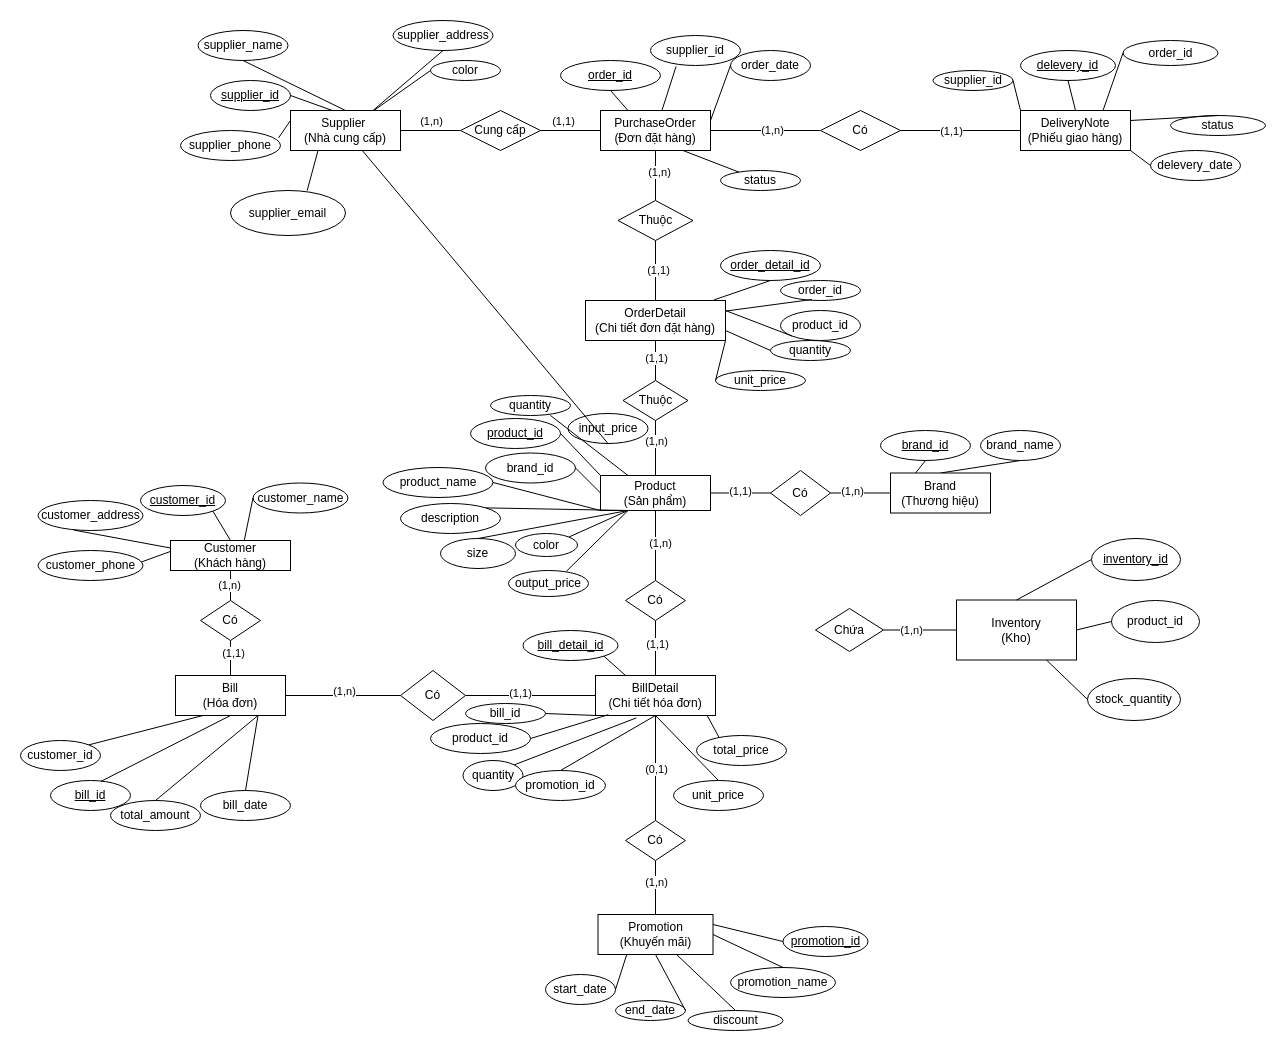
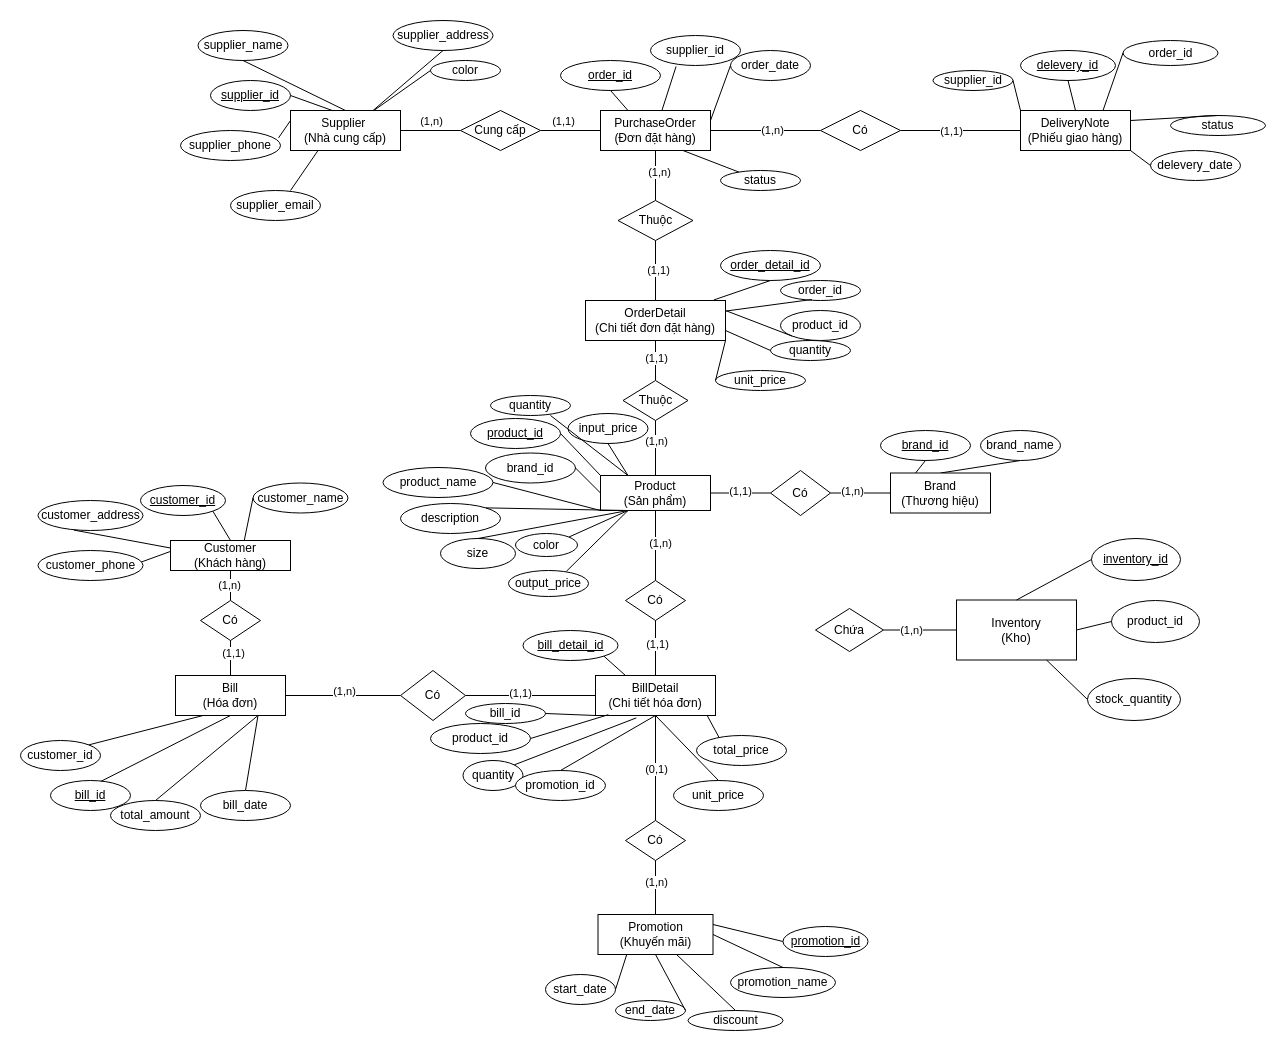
- <mxCell id="5" value="supplier_email" style="ellipse;whiteSpace=wrap;html=1;" parent="1" vertex="1"><mxGeometry x="230" y="190" width="115" height="45" as="geometry" /></mxCell>
+ <mxCell id="5" value="supplier_email" style="ellipse;whiteSpace=wrap;html=1;" parent="1" vertex="1"><mxGeometry x="230" y="190" width="90" height="30" as="geometry" /></mxCell>
- <mxCell id="46" value="" style="endArrow=none;html=1;rounded=0;exitX=0.5;exitY=1;exitDx=0;exitDy=0;" parent="1" source="36" target="2" edge="1"><mxGeometry width="50" height="50" relative="1" as="geometry"><mxPoint x="770" y="560" as="sourcePoint" /><mxPoint x="820" y="510" as="targetPoint" /></mxGeometry></mxCell>
+ <mxCell id="46" value="" style="endArrow=none;html=1;rounded=0;exitX=0.5;exitY=1;exitDx=0;exitDy=0;entryX=0.25;entryY=0;entryDx=0;entryDy=0;" parent="1" source="36" target="33" edge="1"><mxGeometry width="50" height="50" relative="1" as="geometry"><mxPoint x="770" y="560" as="sourcePoint" /><mxPoint x="820" y="510" as="targetPoint" /></mxGeometry></mxCell>
